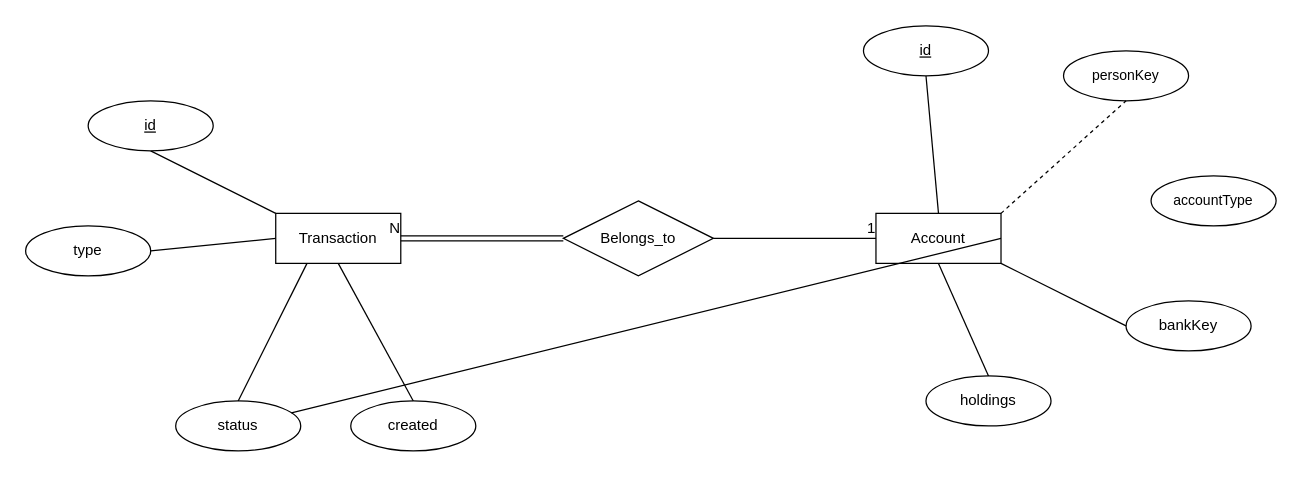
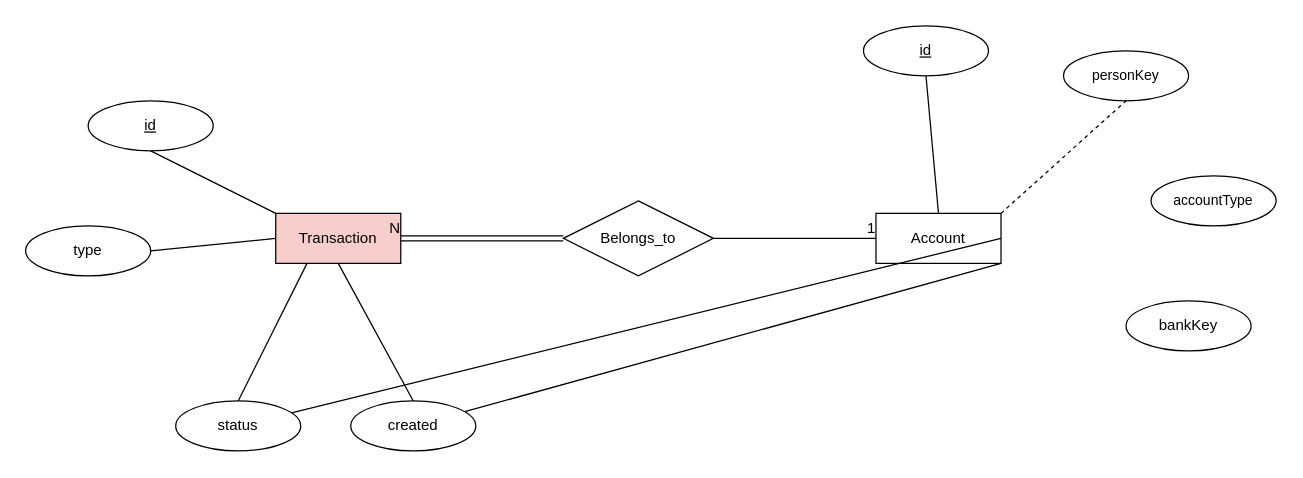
- <mxCell id="22" value="Transaction" style="whiteSpace=wrap;html=1;align=center;" vertex="1" parent="1"><mxGeometry x="220" y="170" width="100" height="40" as="geometry" /></mxCell>
+ <mxCell id="22" value="Transaction" style="whiteSpace=wrap;html=1;align=center;fillColor=#f8cecc;" vertex="1" parent="1"><mxGeometry x="220" y="170" width="100" height="40" as="geometry" /></mxCell>
- <mxCell id="14" value="" style="endArrow=none;html=1;rounded=0;exitX=1;exitY=1;exitDx=0;exitDy=0;entryX=0;entryY=0.5;entryDx=0;entryDy=0;" parent="1" source="2" target="13" edge="1"><mxGeometry relative="1" as="geometry"><mxPoint x="740" y="280" as="sourcePoint" /><mxPoint x="755" y="280" as="targetPoint" /></mxGeometry></mxCell>
+ <mxCell id="14" value="" style="endArrow=none;html=1;rounded=0;exitX=1;exitY=1;exitDx=0;exitDy=0;" parent="1" source="2" target="7" edge="1"><mxGeometry relative="1" as="geometry"><mxPoint x="740" y="280" as="sourcePoint" /><mxPoint x="755" y="280" as="targetPoint" /></mxGeometry></mxCell>
- <mxCell id="18" value="" style="endArrow=none;html=1;rounded=0;exitX=0.5;exitY=1;exitDx=0;exitDy=0;entryX=0.5;entryY=0;entryDx=0;entryDy=0;" parent="1" source="2" target="17" edge="1"><mxGeometry relative="1" as="geometry"><mxPoint x="760" y="300" as="sourcePoint" /><mxPoint x="775" y="300" as="targetPoint" /></mxGeometry></mxCell>
- <mxCell id="17" value="holdings" style="ellipse;whiteSpace=wrap;html=1;align=center;" parent="1" vertex="1"><mxGeometry x="740" y="300" width="100" height="40" as="geometry" /></mxCell>
